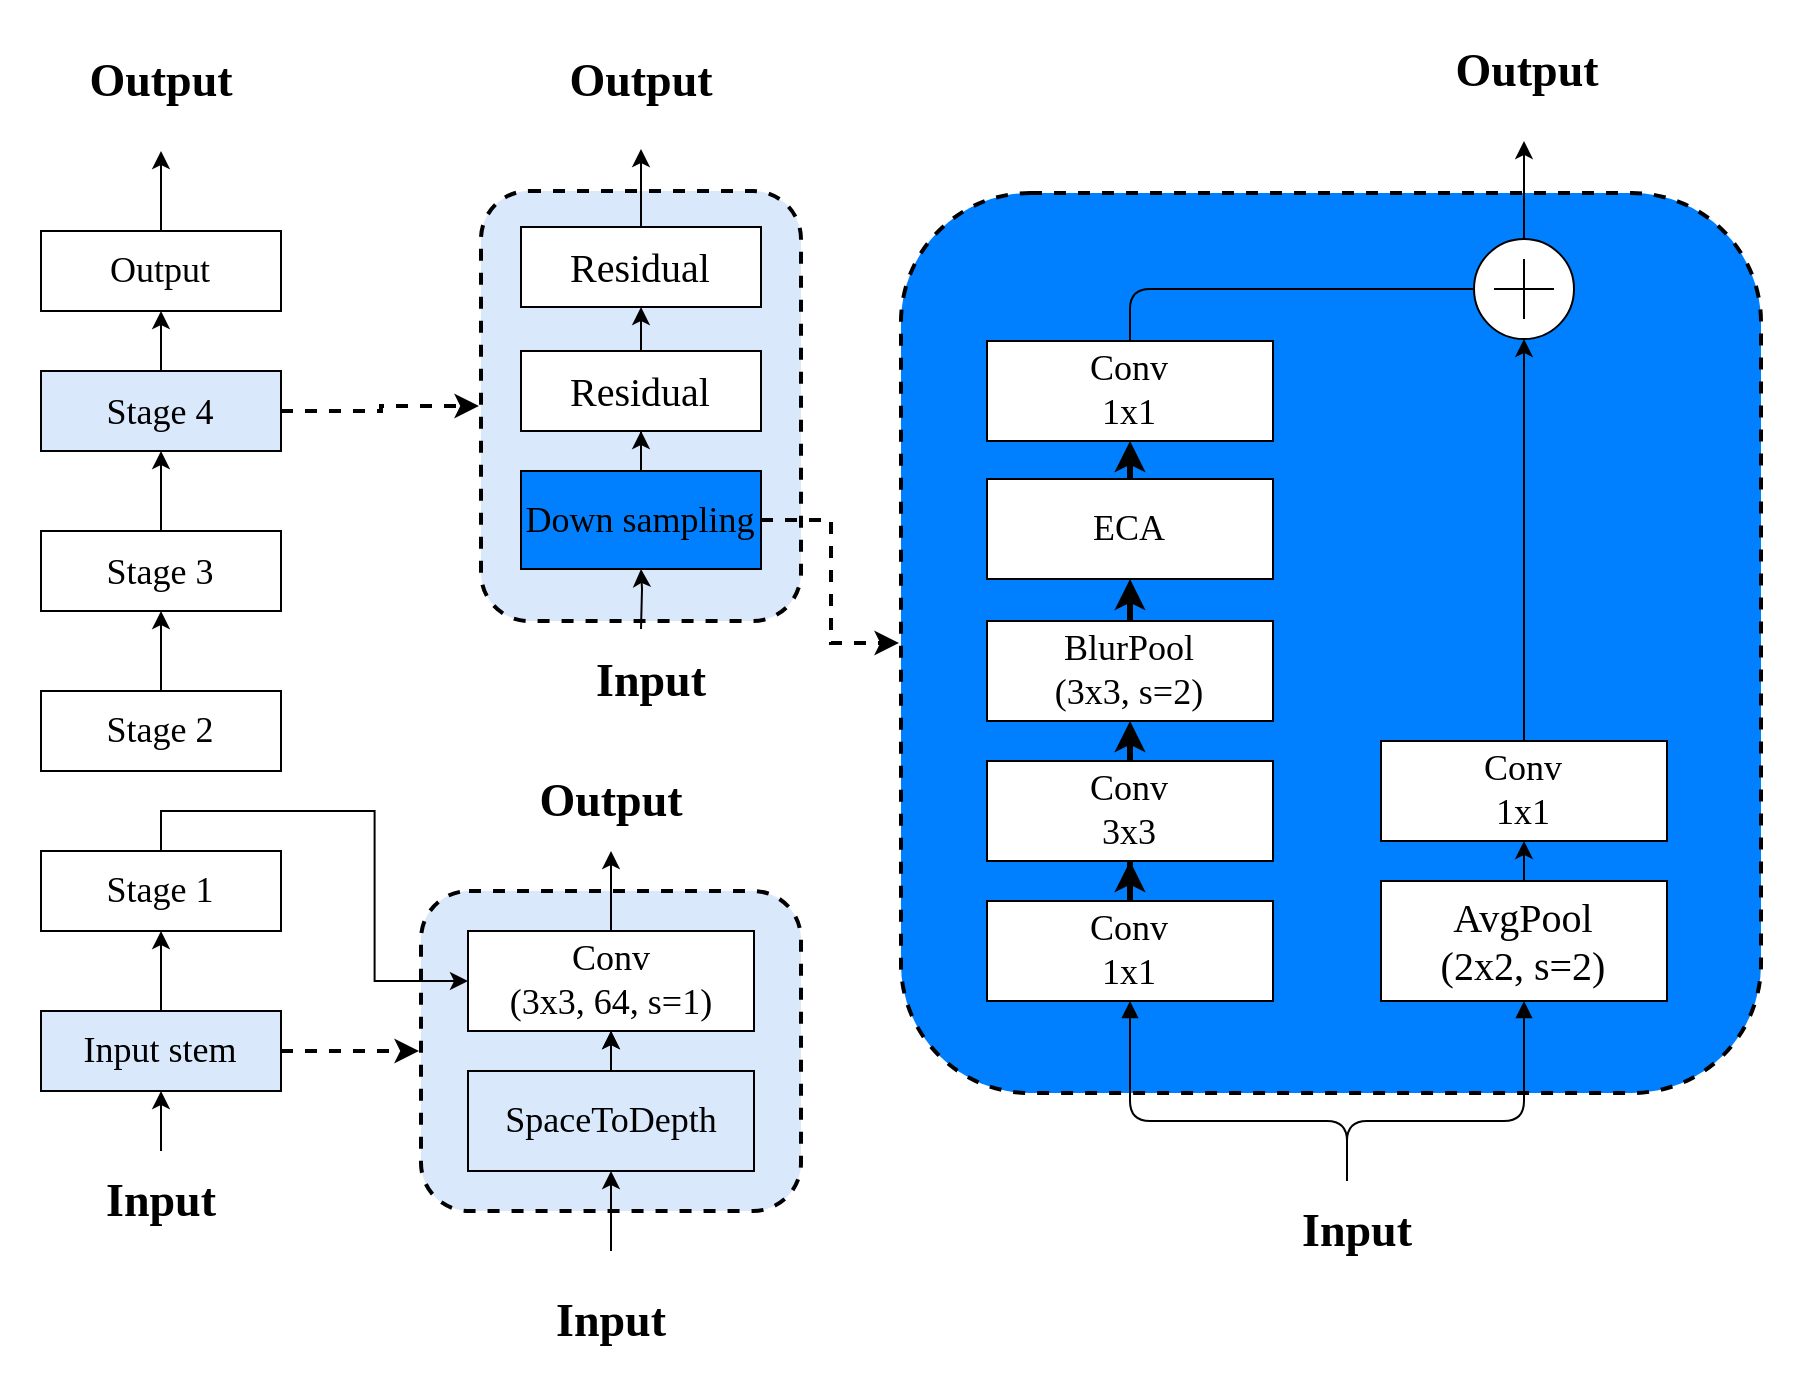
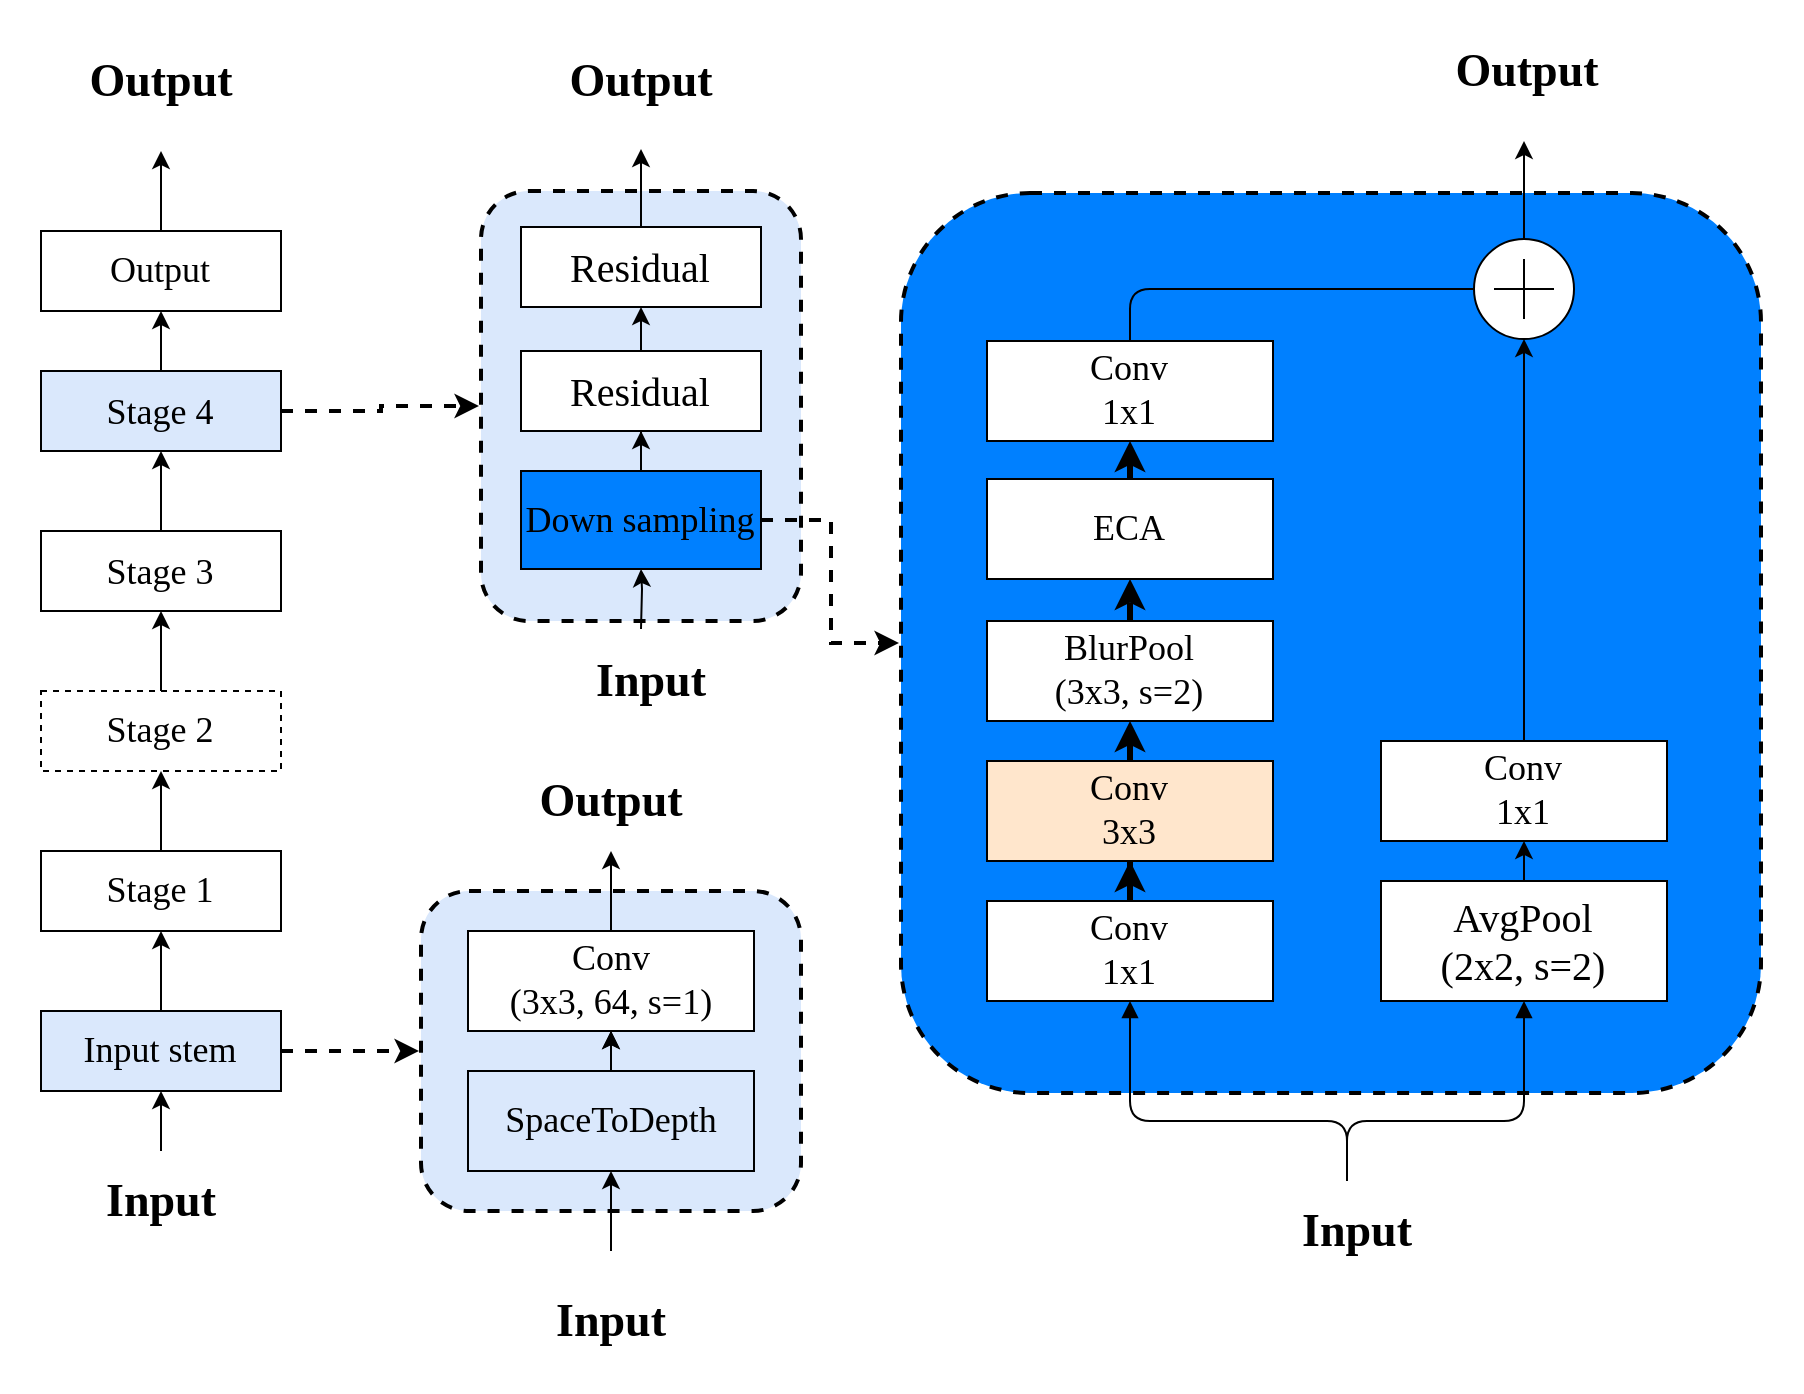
- <mxCell id="11" value="&lt;span style=&quot;font-family: &amp;#34;verdana&amp;#34;&quot;&gt;&lt;font style=&quot;font-size: 18px&quot;&gt;Stage 2&lt;/font&gt;&lt;/span&gt;" style="rounded=0;whiteSpace=wrap;html=1;" vertex="1" parent="1"><mxGeometry x="20" y="345" width="120" height="40" as="geometry" /></mxCell>
+ <mxCell id="11" value="&lt;span style=&quot;font-family: &amp;#34;verdana&amp;#34;&quot;&gt;&lt;font style=&quot;font-size: 18px&quot;&gt;Stage 2&lt;/font&gt;&lt;/span&gt;" style="rounded=0;whiteSpace=wrap;html=1;dashed=1;" vertex="1" parent="1"><mxGeometry x="20" y="345" width="120" height="40" as="geometry" /></mxCell>
- <mxCell id="46" value="&lt;span style=&quot;font-family: &amp;#34;verdana&amp;#34; ; font-size: 18px&quot;&gt;Conv&lt;br&gt;3x3&lt;br&gt;&lt;/span&gt;" style="rounded=0;whiteSpace=wrap;html=1;" vertex="1" parent="1"><mxGeometry x="493" y="380" width="143" height="50" as="geometry" /></mxCell>
+ <mxCell id="46" value="&lt;span style=&quot;font-family: &amp;#34;verdana&amp;#34; ; font-size: 18px&quot;&gt;Conv&lt;br&gt;3x3&lt;br&gt;&lt;/span&gt;" style="rounded=0;whiteSpace=wrap;html=1;fillColor=#ffe6cc;" vertex="1" parent="1"><mxGeometry x="493" y="380" width="143" height="50" as="geometry" /></mxCell>
- <mxCell id="12" style="edgeStyle=orthogonalEdgeStyle;rounded=0;orthogonalLoop=1;jettySize=auto;html=1;exitX=0.5;exitY=0;exitDx=0;exitDy=0;" edge="1" parent="1" source="13" target="54"><mxGeometry relative="1" as="geometry" /></mxCell>
+ <mxCell id="12" style="edgeStyle=orthogonalEdgeStyle;rounded=0;orthogonalLoop=1;jettySize=auto;html=1;exitX=0.5;exitY=0;exitDx=0;exitDy=0;" edge="1" parent="1" source="13" target="11"><mxGeometry relative="1" as="geometry" /></mxCell>
